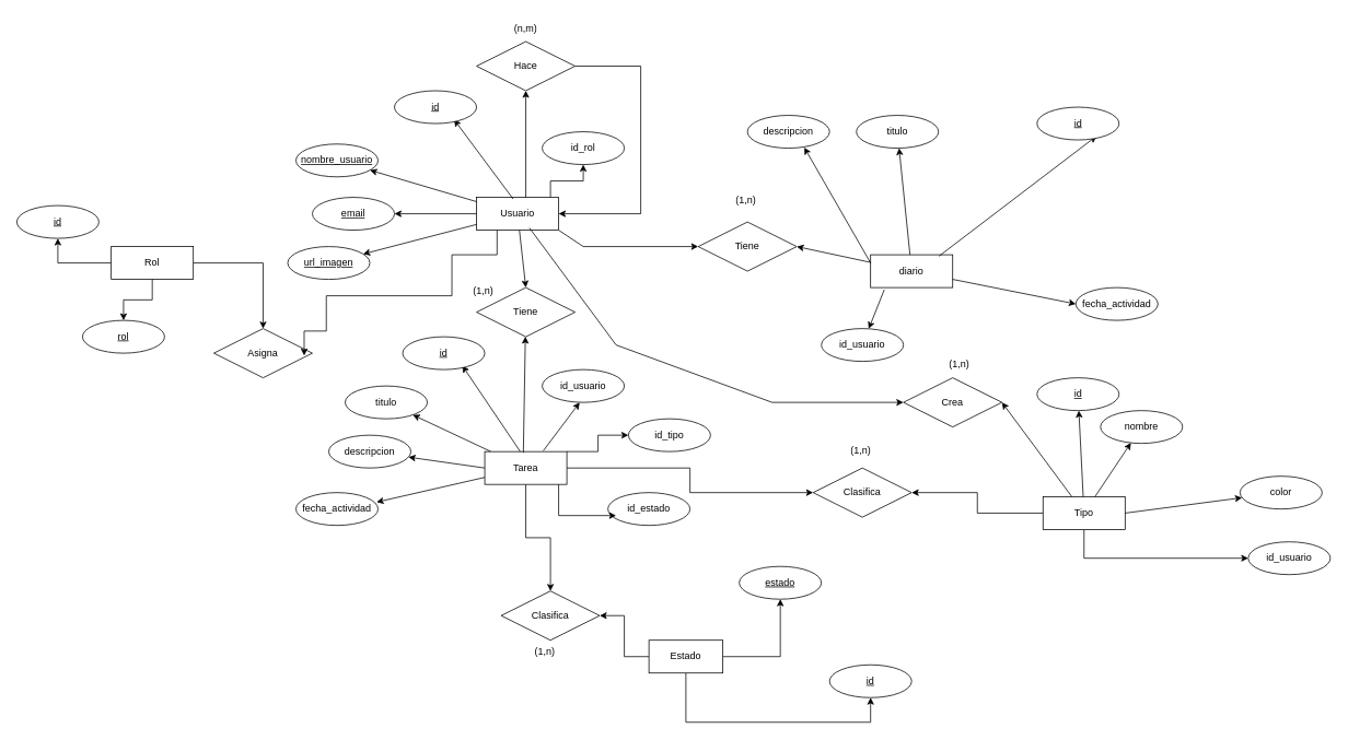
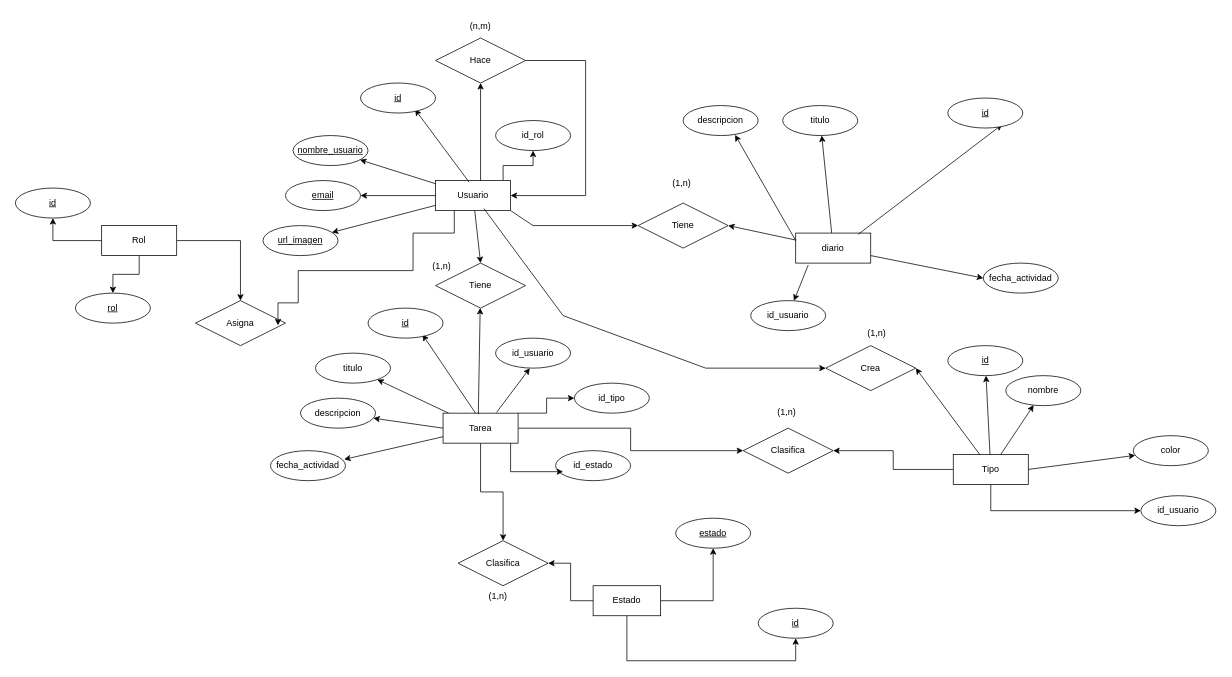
- <mxCell id="82" value="nombre_usuario" style="ellipse;whiteSpace=wrap;html=1;align=center;fontStyle=4;" vertex="1" parent="1"><mxGeometry x="360" y="175" width="100" height="40" as="geometry" /></mxCell>
+ <mxCell id="82" value="nombre_usuario" style="ellipse;whiteSpace=wrap;html=1;align=center;fontStyle=4;" vertex="1" parent="1"><mxGeometry x="390" y="180" width="100" height="40" as="geometry" /></mxCell>
